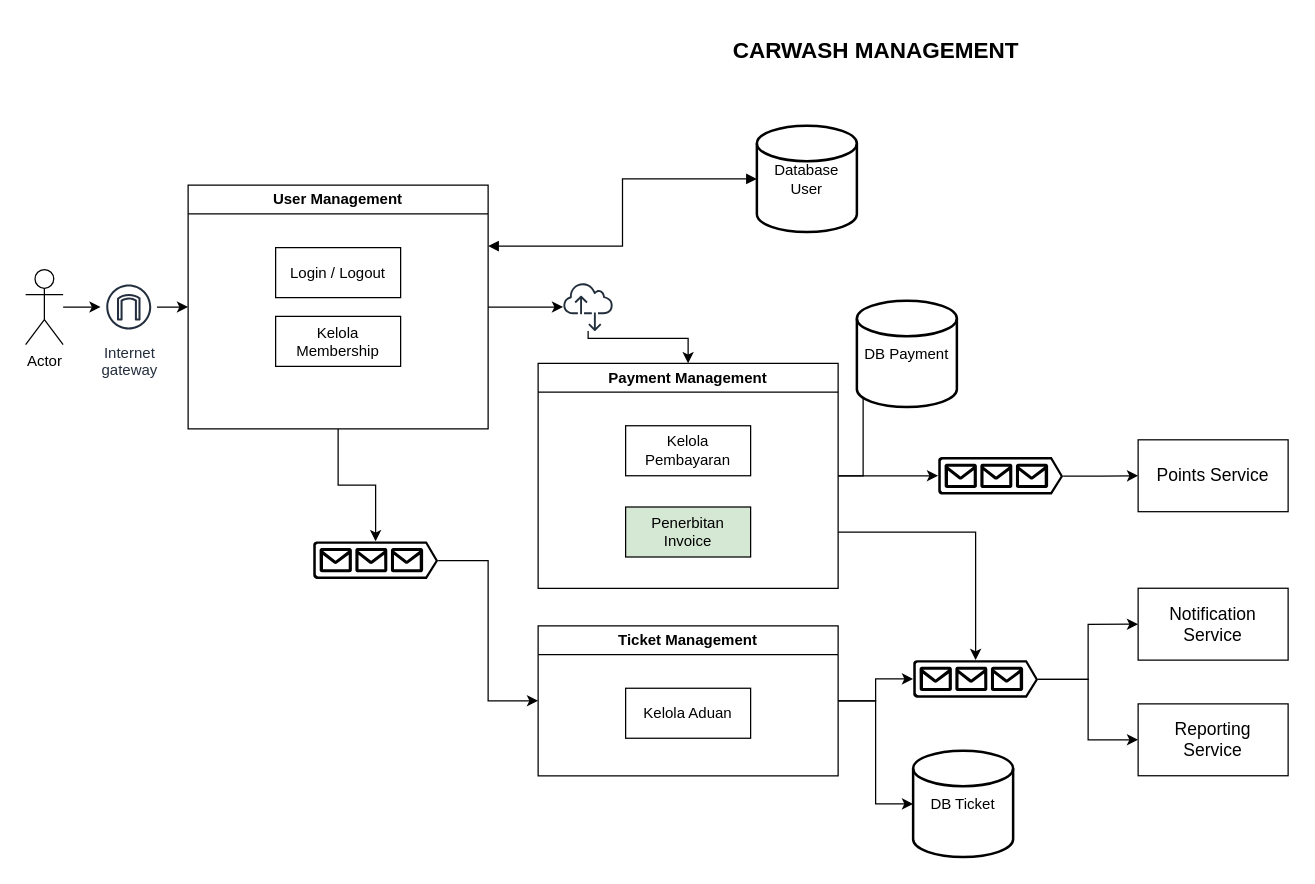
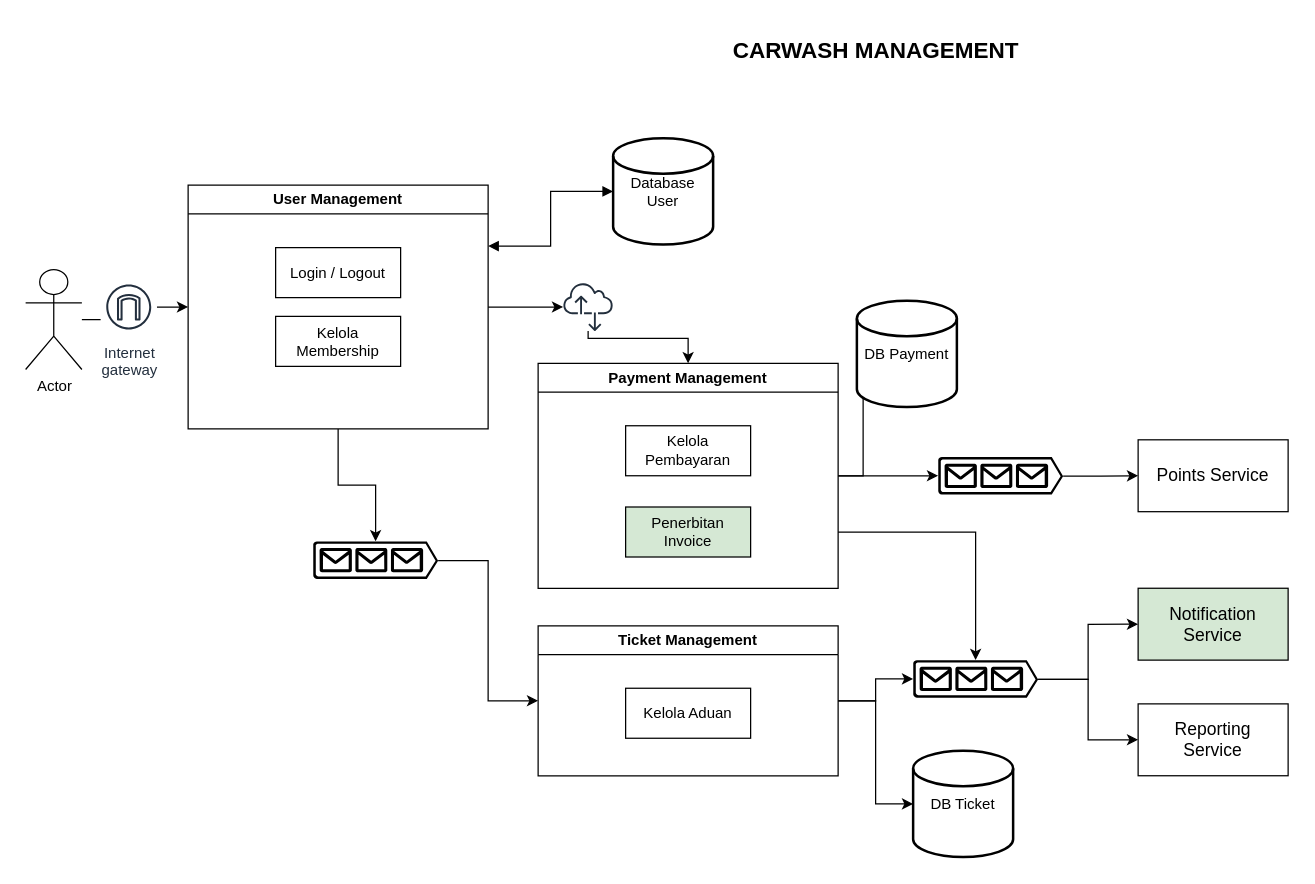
- <mxCell id="9" value="Database&lt;br&gt;User" style="strokeWidth=2;html=1;shape=mxgraph.flowchart.database;whiteSpace=wrap;" vertex="1" parent="1"><mxGeometry x="605" y="100" width="80" height="85" as="geometry" /></mxCell>
+ <mxCell id="9" value="Database&lt;br&gt;User" style="strokeWidth=2;html=1;shape=mxgraph.flowchart.database;whiteSpace=wrap;" vertex="1" parent="1"><mxGeometry x="490" y="110" width="80" height="85" as="geometry" /></mxCell>
- <mxCell id="3" value="Actor" style="shape=umlActor;verticalLabelPosition=bottom;verticalAlign=top;html=1;outlineConnect=0;" vertex="1" parent="1"><mxGeometry x="20" y="215" width="30" height="60" as="geometry" /></mxCell>
+ <mxCell id="3" value="Actor" style="shape=umlActor;verticalLabelPosition=bottom;verticalAlign=top;html=1;outlineConnect=0;" vertex="1" parent="1"><mxGeometry x="20" y="215" width="45" height="80" as="geometry" /></mxCell>
- <mxCell id="27" value="&lt;font style=&quot;font-size: 14px;&quot;&gt;Notification Service&lt;/font&gt;" style="rounded=0;whiteSpace=wrap;html=1;" vertex="1" parent="1"><mxGeometry x="910" y="470" width="120" height="57.5" as="geometry" /></mxCell>
+ <mxCell id="27" value="&lt;font style=&quot;font-size: 14px;&quot;&gt;Notification Service&lt;/font&gt;" style="rounded=0;whiteSpace=wrap;html=1;fillColor=#d5e8d4;" vertex="1" parent="1"><mxGeometry x="910" y="470" width="120" height="57.5" as="geometry" /></mxCell>
